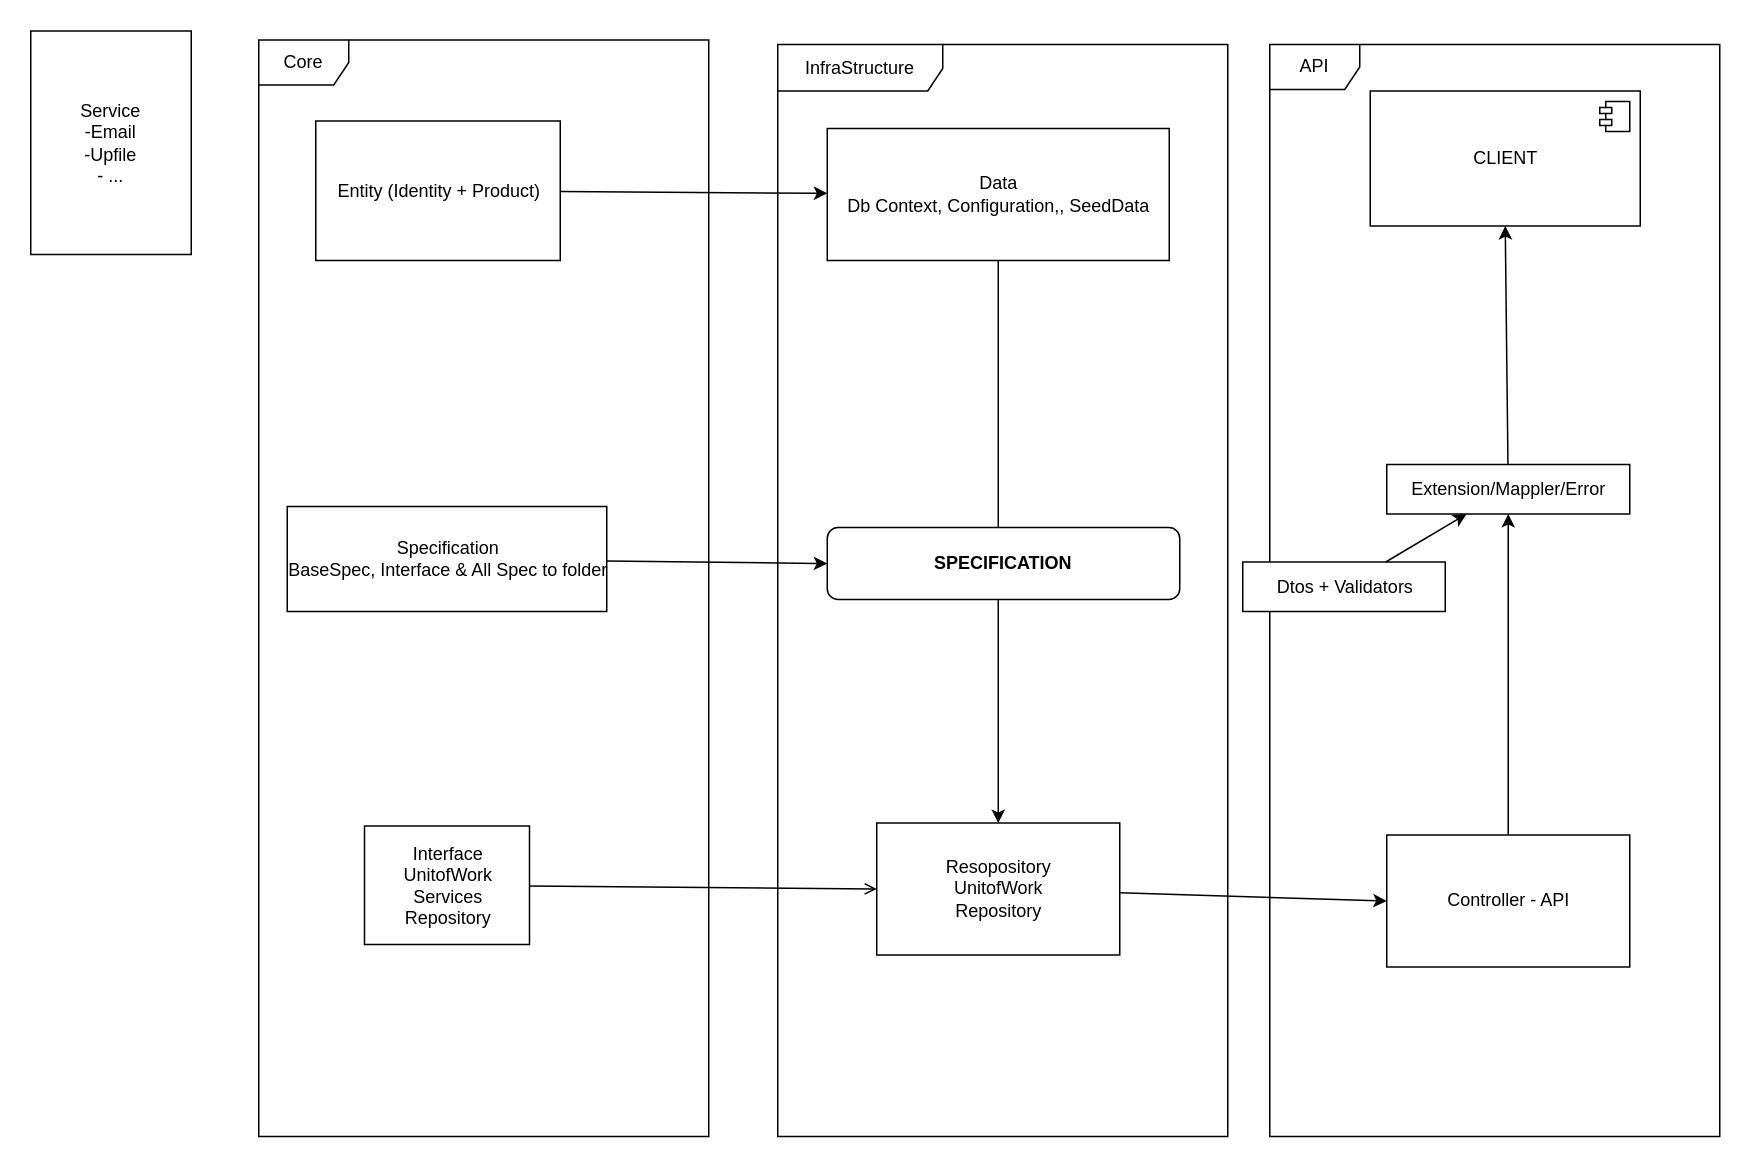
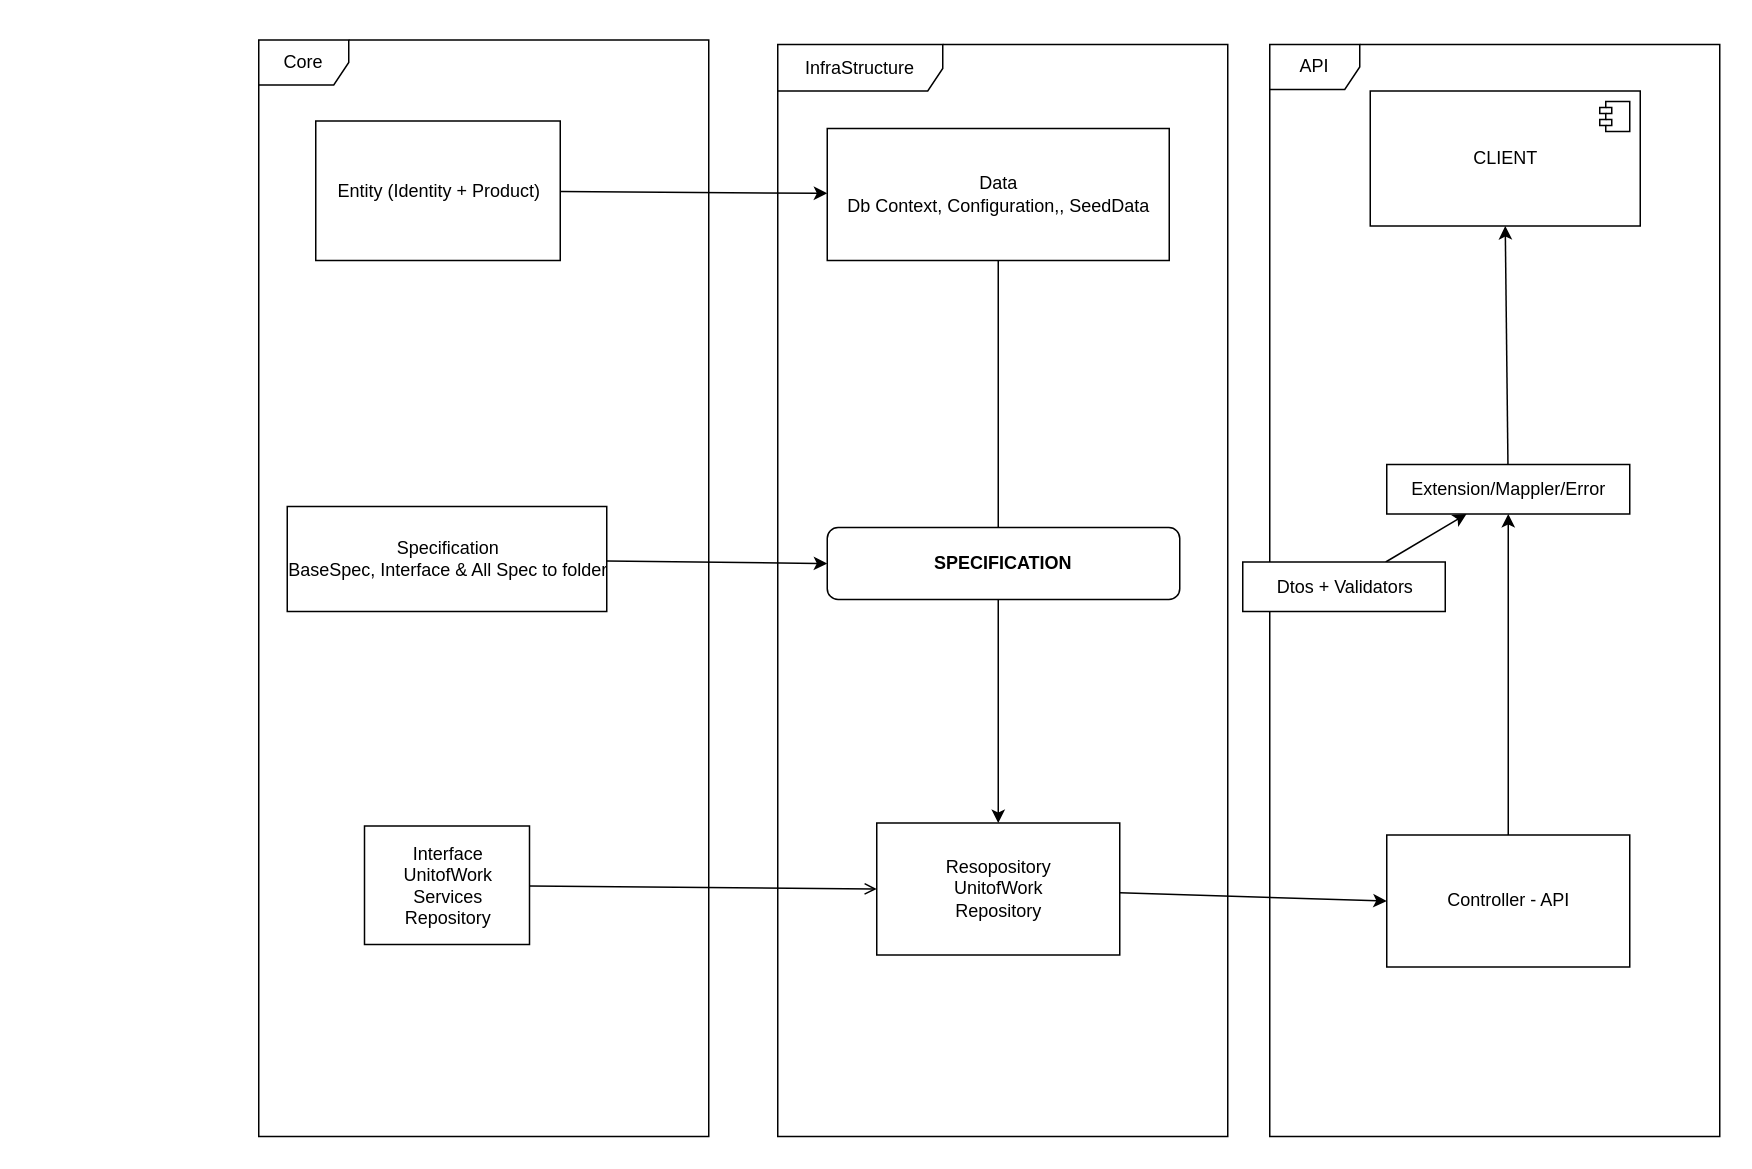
- <mxCell id="24" value="Service&lt;br&gt;-Email&lt;br&gt;-Upfile&lt;br&gt;- ..." style="rounded=0;whiteSpace=wrap;html=1;fontColor=default;strokeColor=default;fillColor=default;" parent="1" vertex="1"><mxGeometry x="20" y="20" width="107" height="149" as="geometry" /></mxCell>
